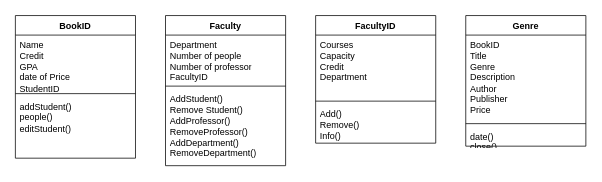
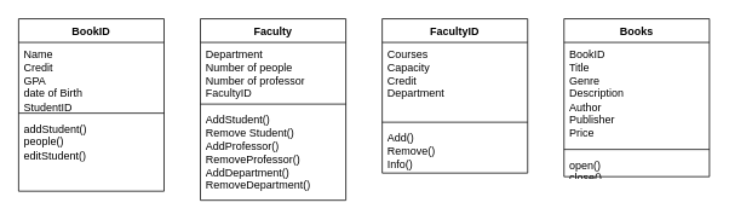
- <mxCell id="14" value="Genre" style="swimlane;fontStyle=1;align=center;verticalAlign=top;childLayout=stackLayout;horizontal=1;startSize=26;horizontalStack=0;resizeParent=1;resizeParentMax=0;resizeLast=0;collapsible=1;marginBottom=0;whiteSpace=wrap;html=1;" vertex="1" parent="1"><mxGeometry x="620" y="20" width="160" height="174" as="geometry" /></mxCell>
+ <mxCell id="14" value="Books" style="swimlane;fontStyle=1;align=center;verticalAlign=top;childLayout=stackLayout;horizontal=1;startSize=26;horizontalStack=0;resizeParent=1;resizeParentMax=0;resizeLast=0;collapsible=1;marginBottom=0;whiteSpace=wrap;html=1;" vertex="1" parent="1"><mxGeometry x="620" y="20" width="160" height="174" as="geometry" /></mxCell>
- <mxCell id="3" value="Name&lt;div&gt;Credit&lt;/div&gt;&lt;div&gt;GPA&lt;/div&gt;&lt;div&gt;date of Price&lt;/div&gt;&lt;div&gt;StudentID&lt;/div&gt;" style="text;strokeColor=none;fillColor=none;align=left;verticalAlign=top;spacingLeft=4;spacingRight=4;overflow=hidden;rotatable=0;points=[[0,0.5],[1,0.5]];portConstraint=eastwest;whiteSpace=wrap;html=1;" vertex="1" parent="2"><mxGeometry y="26" width="160" height="74" as="geometry" /></mxCell>
+ <mxCell id="3" value="Name&lt;div&gt;Credit&lt;/div&gt;&lt;div&gt;GPA&lt;/div&gt;&lt;div&gt;date of Birth&lt;/div&gt;&lt;div&gt;StudentID&lt;/div&gt;" style="text;strokeColor=none;fillColor=none;align=left;verticalAlign=top;spacingLeft=4;spacingRight=4;overflow=hidden;rotatable=0;points=[[0,0.5],[1,0.5]];portConstraint=eastwest;whiteSpace=wrap;html=1;" vertex="1" parent="2"><mxGeometry y="26" width="160" height="74" as="geometry" /></mxCell>
- <mxCell id="17" value="date()&lt;div&gt;close()&lt;/div&gt;&lt;div&gt;markPage()&lt;/div&gt;" style="text;strokeColor=none;fillColor=none;align=left;verticalAlign=top;spacingLeft=4;spacingRight=4;overflow=hidden;rotatable=0;points=[[0,0.5],[1,0.5]];portConstraint=eastwest;whiteSpace=wrap;html=1;" vertex="1" parent="14"><mxGeometry y="148" width="160" height="26" as="geometry" /></mxCell>
+ <mxCell id="17" value="open()&lt;div&gt;close()&lt;/div&gt;&lt;div&gt;markPage()&lt;/div&gt;" style="text;strokeColor=none;fillColor=none;align=left;verticalAlign=top;spacingLeft=4;spacingRight=4;overflow=hidden;rotatable=0;points=[[0,0.5],[1,0.5]];portConstraint=eastwest;whiteSpace=wrap;html=1;" vertex="1" parent="14"><mxGeometry y="148" width="160" height="26" as="geometry" /></mxCell>
